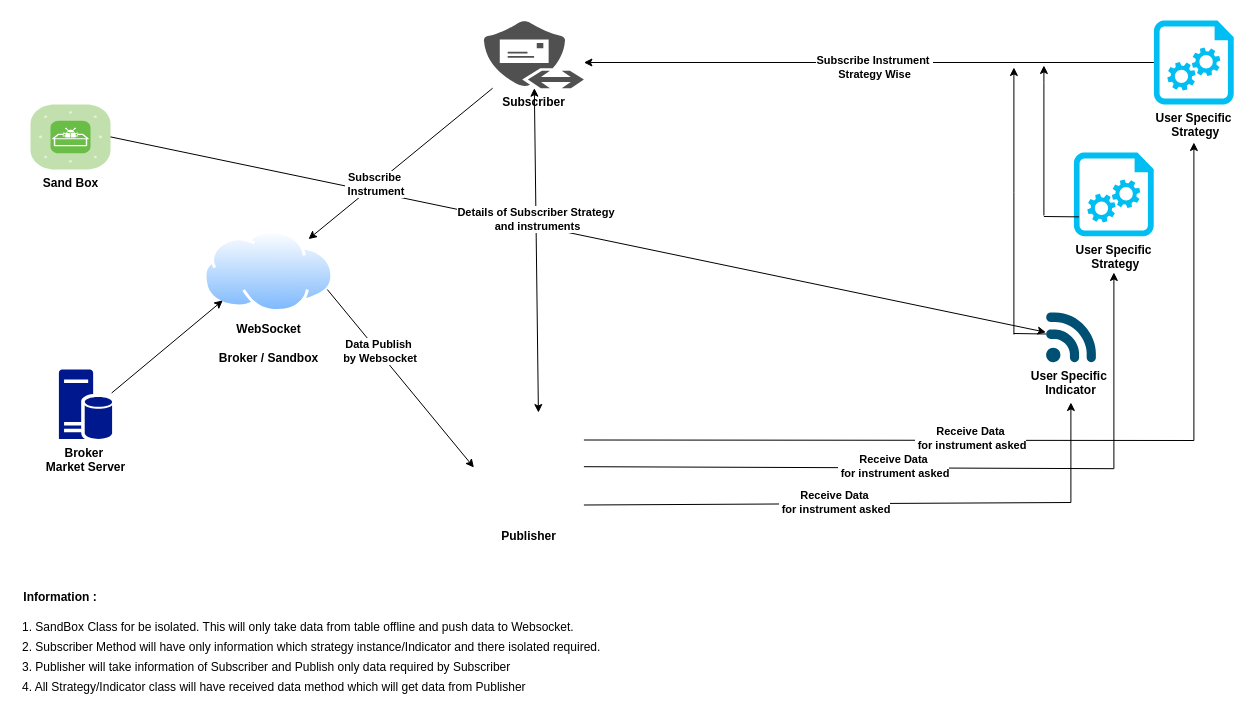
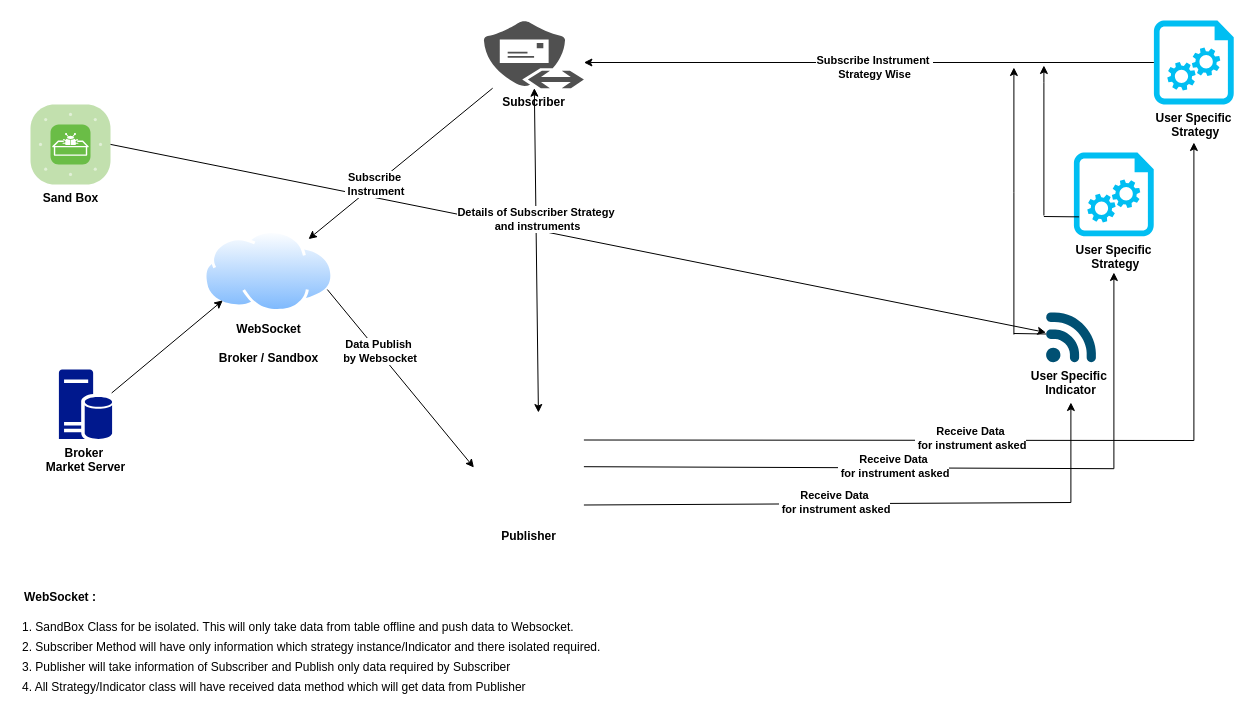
- <mxCell id="5" value="&lt;b&gt;Sand Box&lt;/b&gt;" style="verticalLabelPosition=bottom;sketch=0;html=1;fillColor=#6ABD46;strokeColor=#ffffff;verticalAlign=top;align=center;points=[[0.085,0.085,0],[0.915,0.085,0],[0.915,0.915,0],[0.085,0.915,0],[0.25,0,0],[0.5,0,0],[0.75,0,0],[1,0.25,0],[1,0.5,0],[1,0.75,0],[0.75,1,0],[0.5,1,0],[0.25,1,0],[0,0.75,0],[0,0.5,0],[0,0.25,0]];pointerEvents=1;shape=mxgraph.cisco_safe.compositeIcon;bgIcon=mxgraph.cisco_safe.architecture.generic_appliance;resIcon=mxgraph.cisco_safe.architecture.sandbox_appliance;" vertex="1" parent="1"><mxGeometry x="30" y="103.9" width="80" height="65" as="geometry" /></mxCell>
+ <mxCell id="5" value="&lt;b&gt;Sand Box&lt;/b&gt;" style="verticalLabelPosition=bottom;sketch=0;html=1;fillColor=#6ABD46;strokeColor=#ffffff;verticalAlign=top;align=center;points=[[0.085,0.085,0],[0.915,0.085,0],[0.915,0.915,0],[0.085,0.915,0],[0.25,0,0],[0.5,0,0],[0.75,0,0],[1,0.25,0],[1,0.5,0],[1,0.75,0],[0.75,1,0],[0.5,1,0],[0.25,1,0],[0,0.75,0],[0,0.5,0],[0,0.25,0]];pointerEvents=1;shape=mxgraph.cisco_safe.compositeIcon;bgIcon=mxgraph.cisco_safe.architecture.generic_appliance;resIcon=mxgraph.cisco_safe.architecture.sandbox_appliance;" vertex="1" parent="1"><mxGeometry x="30" y="103.9" width="80" height="80" as="geometry" /></mxCell>
- <mxCell id="31" value="Information :" style="text;html=1;align=center;verticalAlign=middle;whiteSpace=wrap;rounded=0;fontStyle=1" vertex="1" parent="1"><mxGeometry x="20" y="582" width="80" height="30" as="geometry" /></mxCell>
+ <mxCell id="31" value="WebSocket :" style="text;html=1;align=center;verticalAlign=middle;whiteSpace=wrap;rounded=0;fontStyle=1" vertex="1" parent="1"><mxGeometry x="20" y="582" width="80" height="30" as="geometry" /></mxCell>
